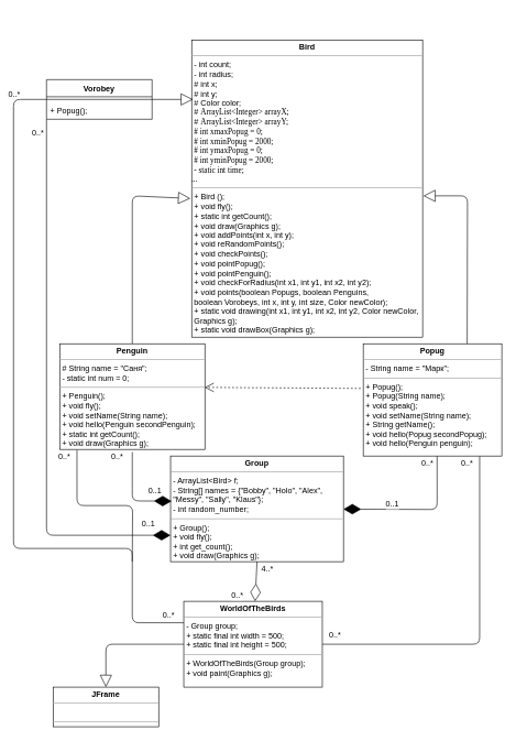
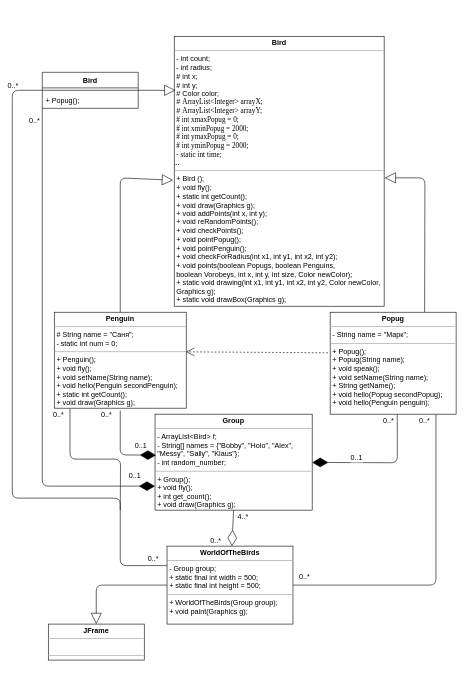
- <mxCell id="12" value="Vorobey" style="swimlane;fontStyle=1;align=center;verticalAlign=top;childLayout=stackLayout;horizontal=1;startSize=26;horizontalStack=0;resizeParent=1;resizeParentMax=0;resizeLast=0;collapsible=1;marginBottom=0;" parent="1" vertex="1"><mxGeometry x="70" y="120" width="160" height="60" as="geometry"><mxRectangle x="40" y="70" width="80" height="26" as="alternateBounds" /></mxGeometry></mxCell>
+ <mxCell id="12" value="Bird" style="swimlane;fontStyle=1;align=center;verticalAlign=top;childLayout=stackLayout;horizontal=1;startSize=26;horizontalStack=0;resizeParent=1;resizeParentMax=0;resizeLast=0;collapsible=1;marginBottom=0;" parent="1" vertex="1"><mxGeometry x="70" y="120" width="160" height="60" as="geometry"><mxRectangle x="40" y="70" width="80" height="26" as="alternateBounds" /></mxGeometry></mxCell>
